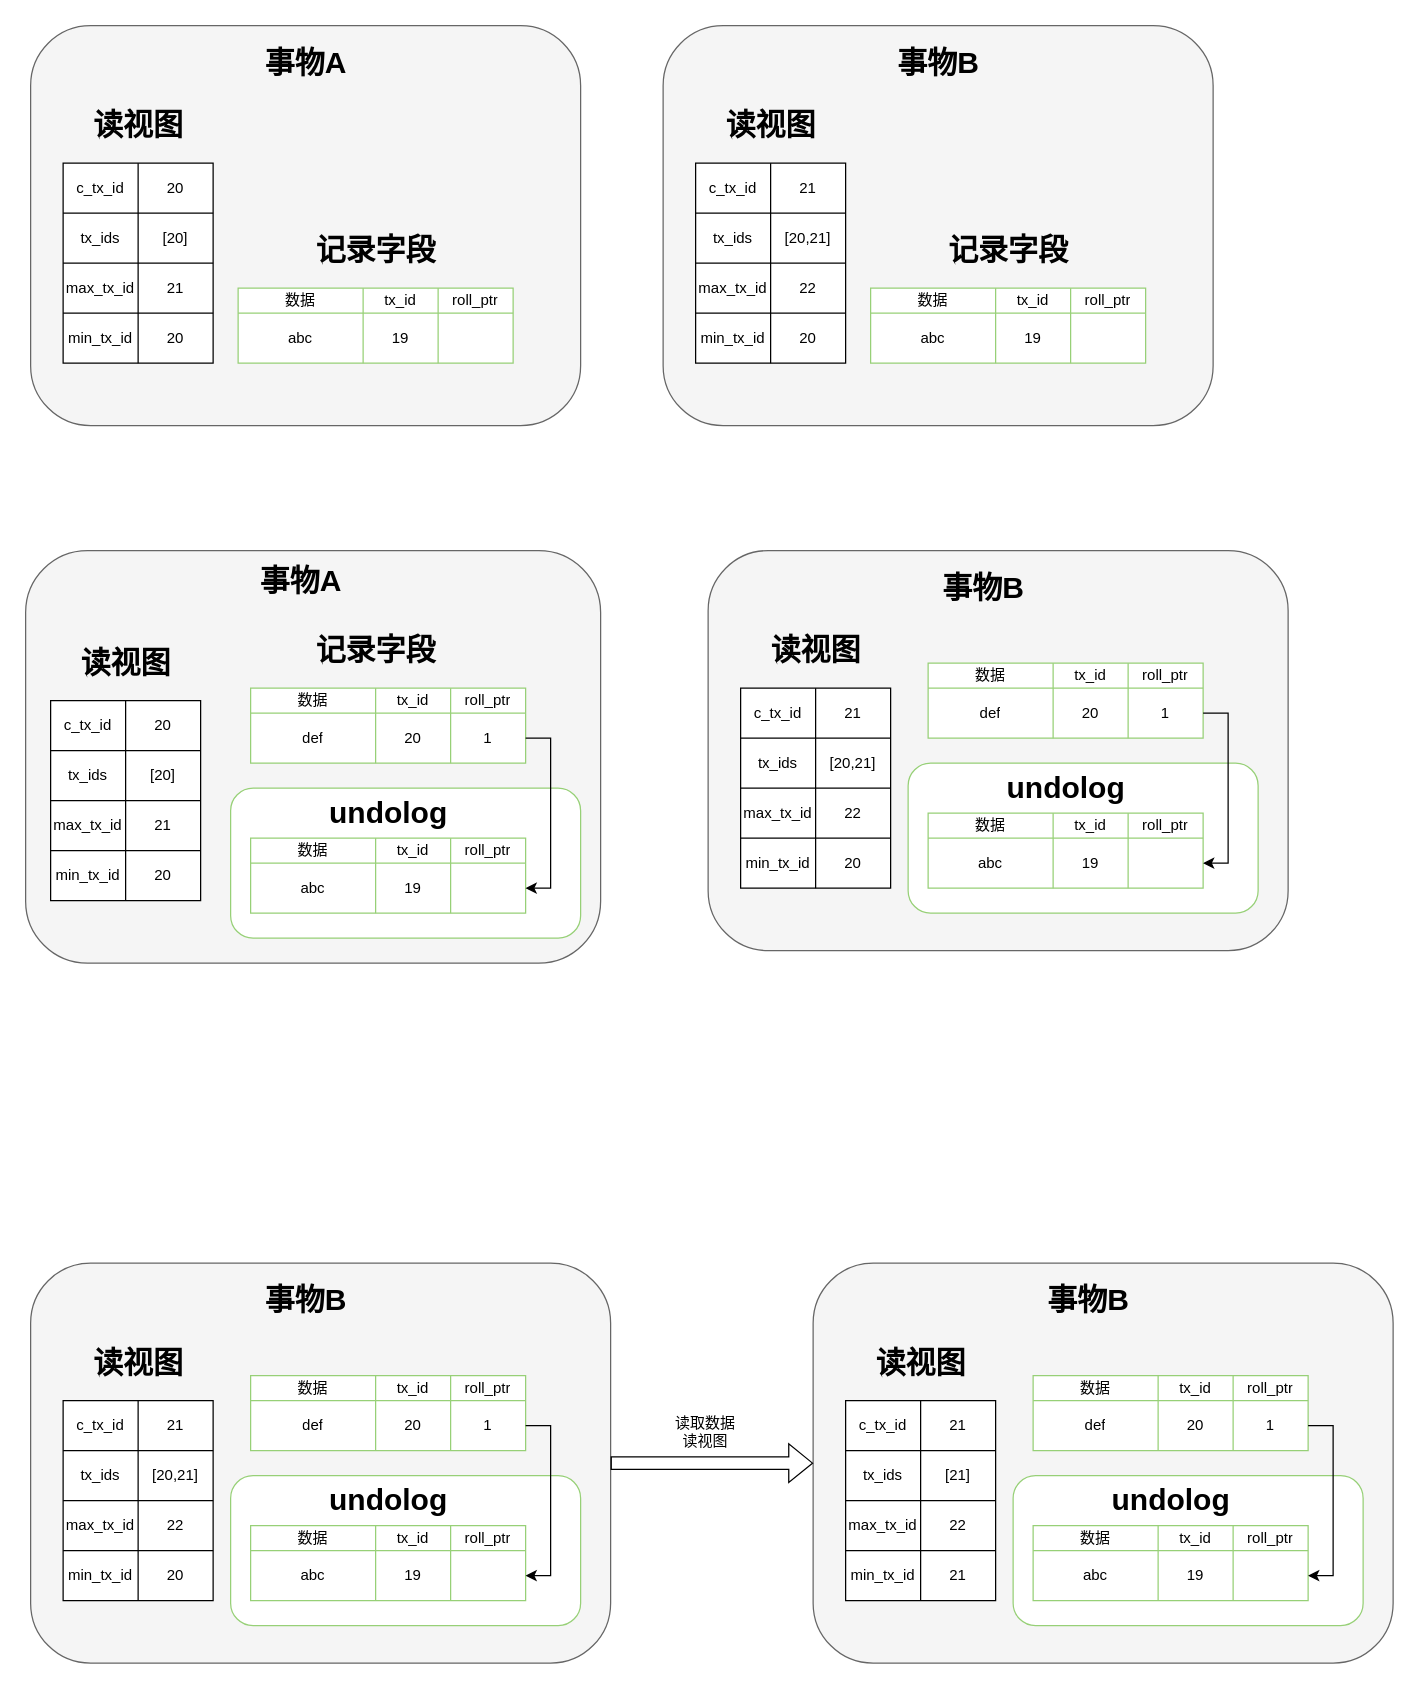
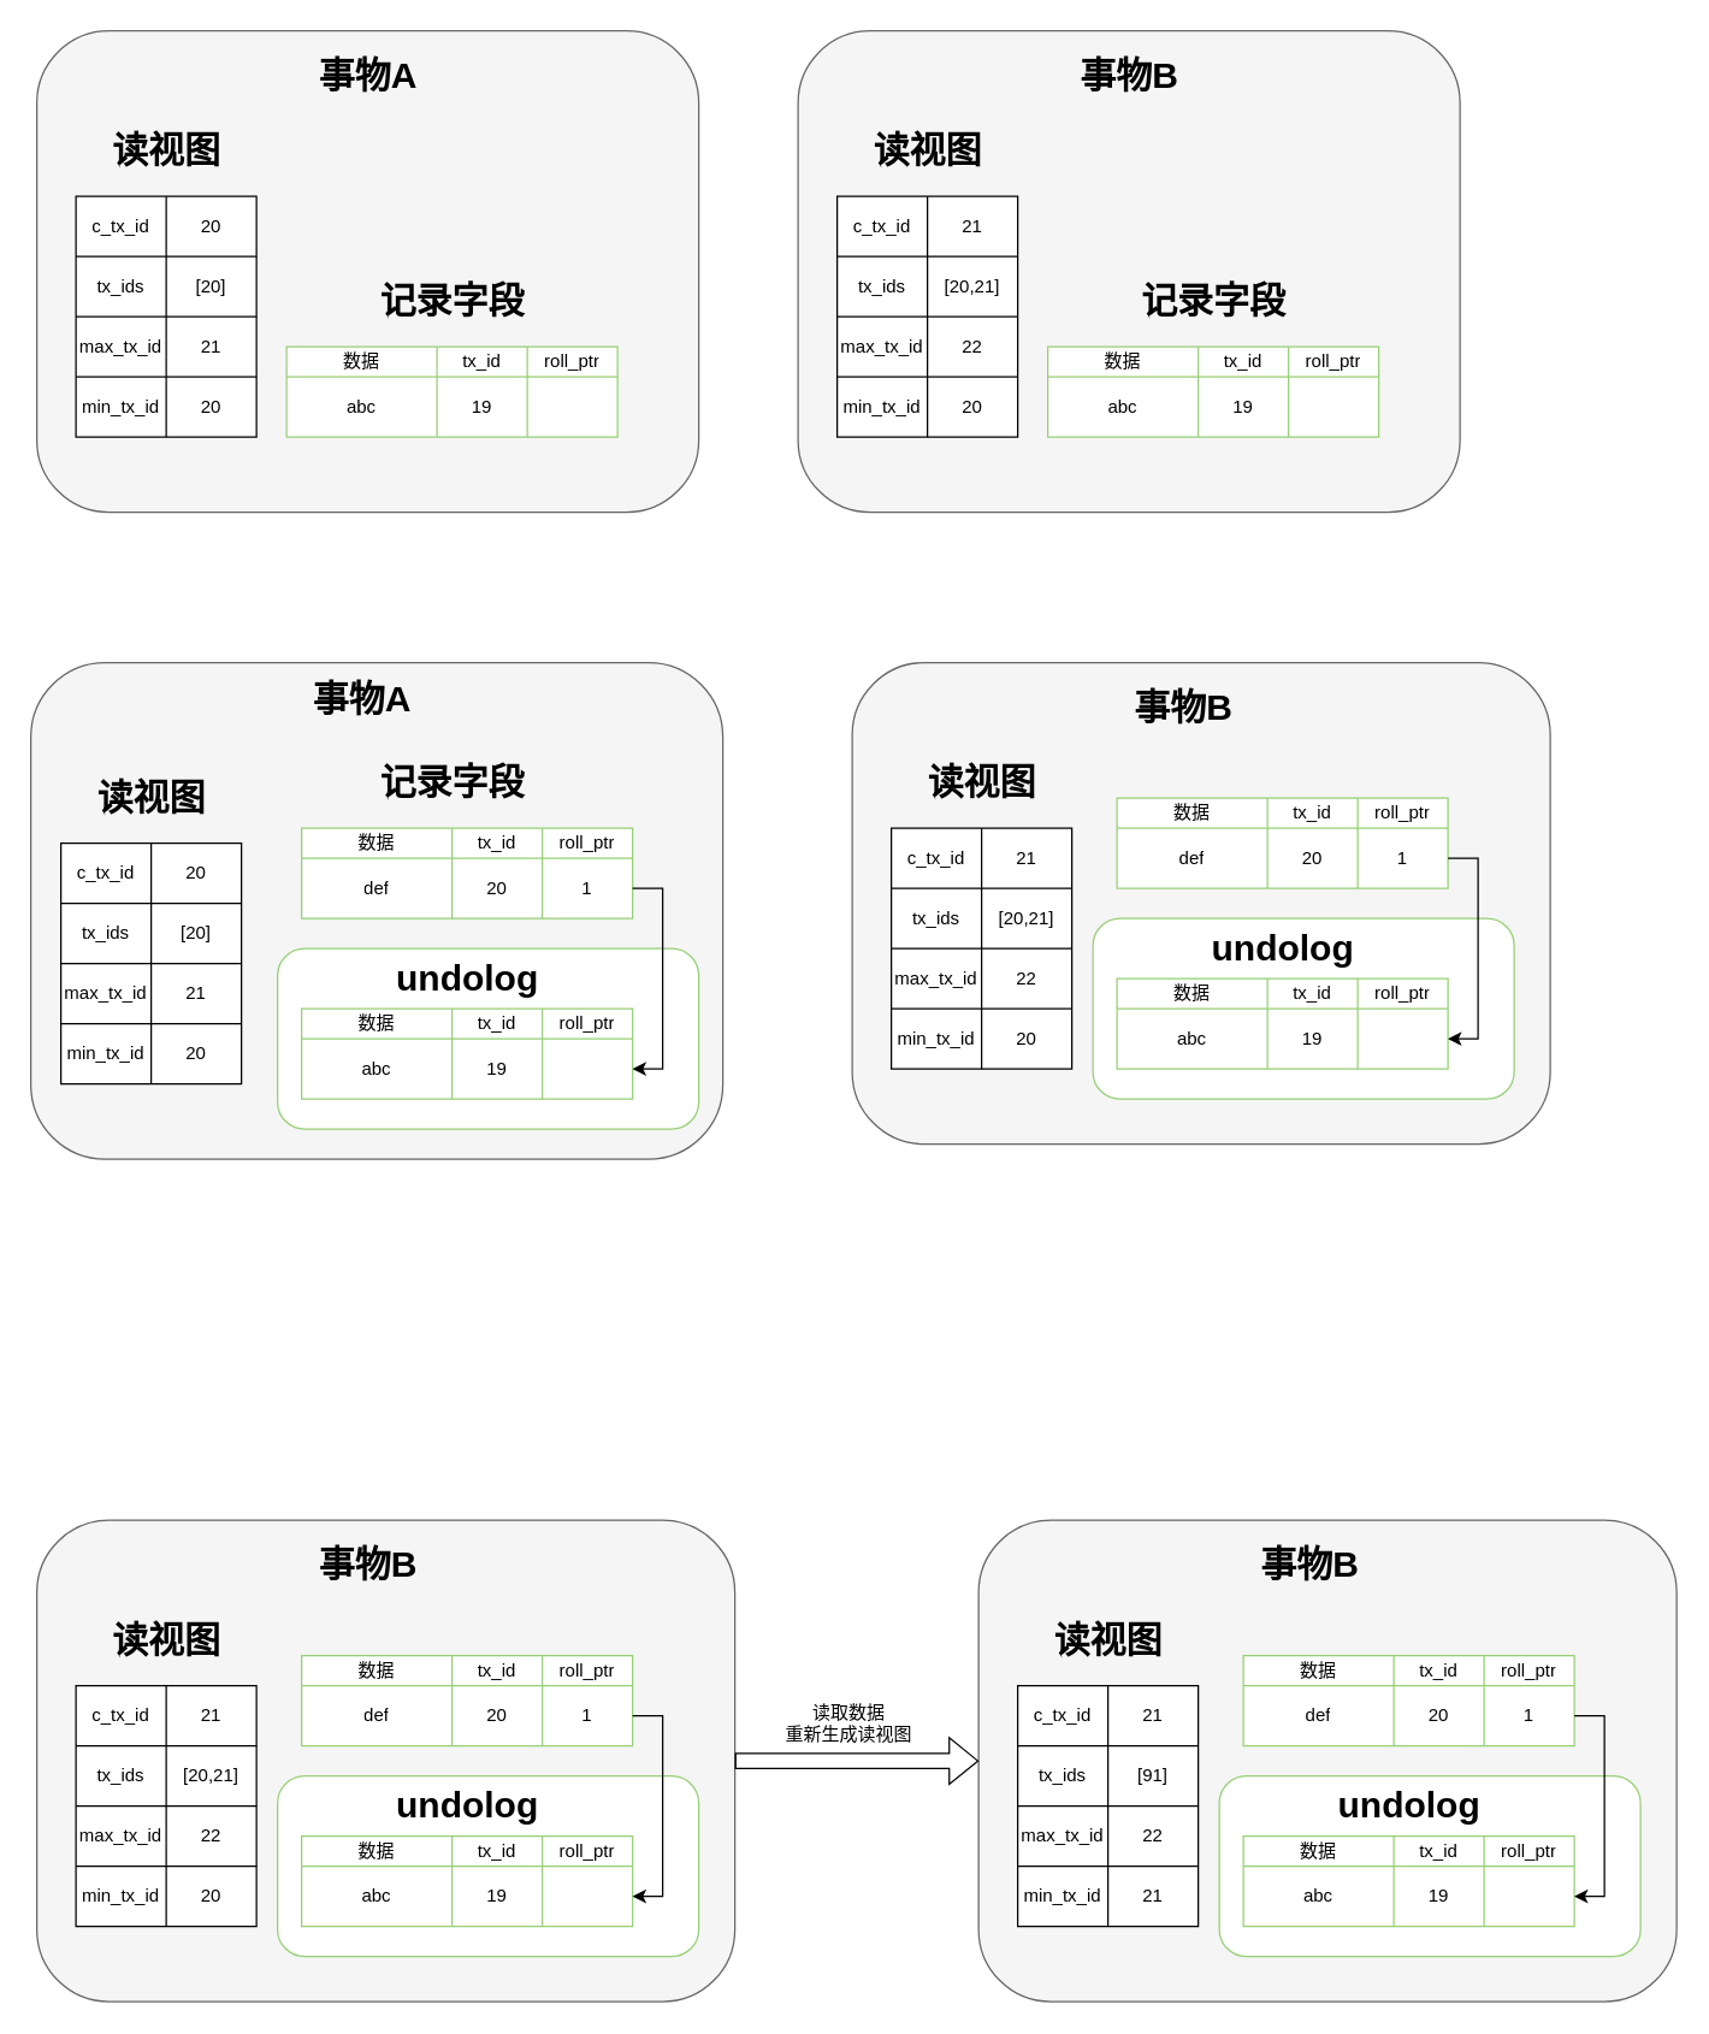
- <mxCell id="204" value="读取数据&lt;br&gt;读视图" style="text;html=1;strokeColor=none;fillColor=none;align=center;verticalAlign=middle;whiteSpace=wrap;rounded=0;" vertex="1" parent="1"><mxGeometry x="520" y="1130" width="88" height="30" as="geometry" /></mxCell>
+ <mxCell id="204" value="读取数据&lt;br&gt;重新生成读视图" style="text;html=1;strokeColor=none;fillColor=none;align=center;verticalAlign=middle;whiteSpace=wrap;rounded=0;" vertex="1" parent="1"><mxGeometry x="520" y="1130" width="88" height="30" as="geometry" /></mxCell>
- <mxCell id="173" value="[21]" style="shape=partialRectangle;html=1;whiteSpace=wrap;connectable=0;overflow=hidden;fillColor=none;top=0;left=0;bottom=0;right=0;pointerEvents=1;" vertex="1" parent="171"><mxGeometry x="60" width="60" height="40" as="geometry"><mxRectangle width="60" height="40" as="alternateBounds" /></mxGeometry></mxCell>
+ <mxCell id="173" value="[91]" style="shape=partialRectangle;html=1;whiteSpace=wrap;connectable=0;overflow=hidden;fillColor=none;top=0;left=0;bottom=0;right=0;pointerEvents=1;" vertex="1" parent="171"><mxGeometry x="60" width="60" height="40" as="geometry"><mxRectangle width="60" height="40" as="alternateBounds" /></mxGeometry></mxCell>
